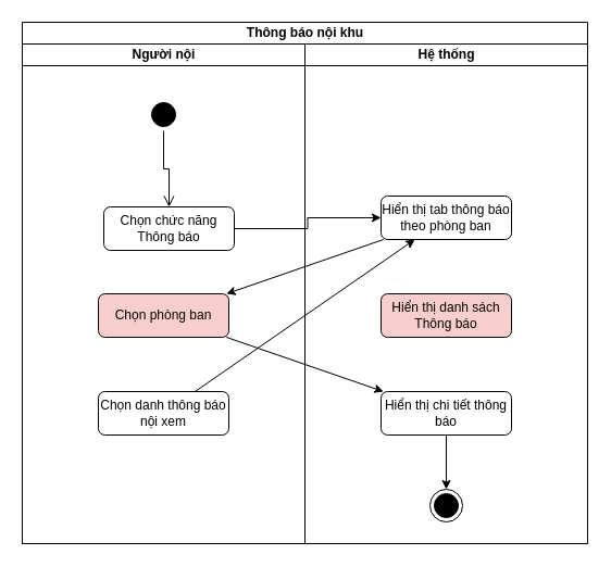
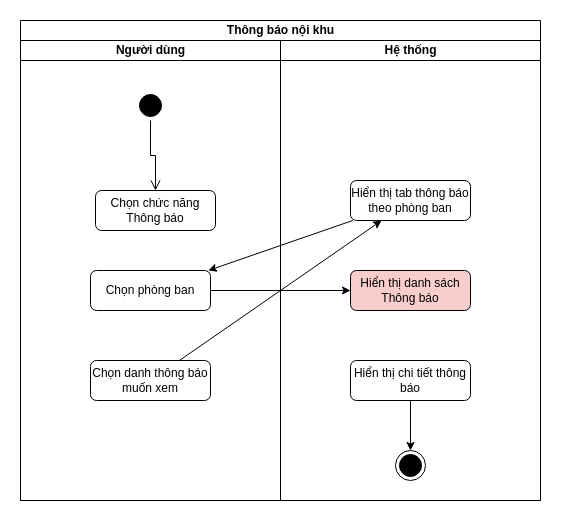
- <mxCell id="3" value="Người nội" style="swimlane;startSize=20;html=1;" vertex="1" parent="2"><mxGeometry y="20" width="260" height="460" as="geometry" /></mxCell>
+ <mxCell id="3" value="Người dùng" style="swimlane;startSize=20;html=1;" vertex="1" parent="2"><mxGeometry y="20" width="260" height="460" as="geometry" /></mxCell>
- <mxCell id="15" style="edgeStyle=orthogonalEdgeStyle;rounded=0;orthogonalLoop=1;jettySize=auto;html=1;strokeColor=#000000;" edge="1" parent="2" source="6" target="10"><mxGeometry relative="1" as="geometry" /></mxCell>
- <mxCell id="7" value="Chọn phòng ban" style="rounded=1;whiteSpace=wrap;html=1;strokeColor=#000000;fillColor=#f8cecc;" vertex="1" parent="3"><mxGeometry x="70.0" y="230" width="120" height="40" as="geometry" /></mxCell>
+ <mxCell id="7" value="Chọn phòng ban" style="rounded=1;whiteSpace=wrap;html=1;strokeColor=#000000;" vertex="1" parent="3"><mxGeometry x="70.0" y="230" width="120" height="40" as="geometry" /></mxCell>
- <mxCell id="17" style="edgeStyle=none;rounded=0;orthogonalLoop=1;jettySize=auto;html=1;strokeColor=#000000;" edge="1" parent="2" source="7" target="13"><mxGeometry relative="1" as="geometry" /></mxCell>
+ <mxCell id="17" style="edgeStyle=none;rounded=0;orthogonalLoop=1;jettySize=auto;html=1;strokeColor=#000000;" edge="1" parent="2" source="7" target="11"><mxGeometry relative="1" as="geometry" /></mxCell>
- <mxCell id="8" value="Chọn danh thông báo nội xem" style="rounded=1;whiteSpace=wrap;html=1;strokeColor=#000000;" vertex="1" parent="3"><mxGeometry x="70" y="320" width="120" height="40" as="geometry" /></mxCell>
+ <mxCell id="8" value="Chọn danh thông báo muốn xem" style="rounded=1;whiteSpace=wrap;html=1;strokeColor=#000000;" vertex="1" parent="3"><mxGeometry x="70" y="320" width="120" height="40" as="geometry" /></mxCell>
